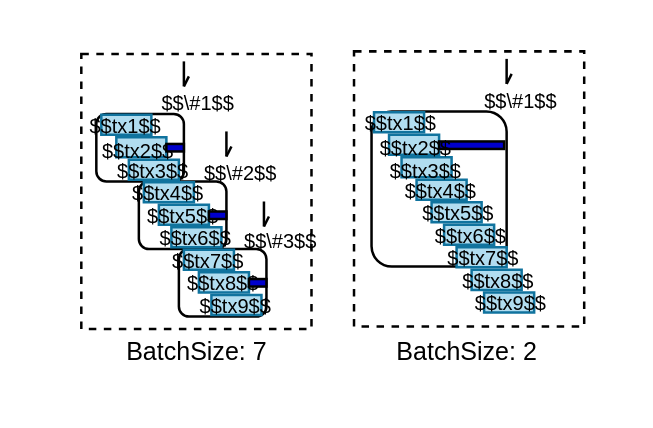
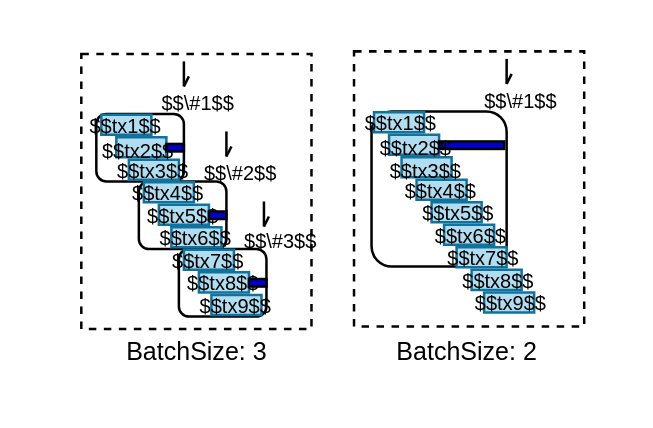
- <mxCell id="27" value="&lt;h6 style=&quot;&quot;&gt;&lt;font size=&quot;1&quot; style=&quot;&quot;&gt;&lt;span style=&quot;font-weight: normal;&quot;&gt;BatchSize: 7&lt;/span&gt;&lt;/font&gt;&lt;/h6&gt;" style="text;html=1;strokeColor=none;fillColor=none;align=center;verticalAlign=middle;whiteSpace=wrap;rounded=0;" parent="1" vertex="1"><mxGeometry x="36.25" y="131" width="84.75" height="17" as="geometry" /></mxCell>
+ <mxCell id="27" value="&lt;h6 style=&quot;&quot;&gt;&lt;font size=&quot;1&quot; style=&quot;&quot;&gt;&lt;span style=&quot;font-weight: normal;&quot;&gt;BatchSize: 3&lt;/span&gt;&lt;/font&gt;&lt;/h6&gt;" style="text;html=1;strokeColor=none;fillColor=none;align=center;verticalAlign=middle;whiteSpace=wrap;rounded=0;" parent="1" vertex="1"><mxGeometry x="36.25" y="131" width="84.75" height="17" as="geometry" /></mxCell>
